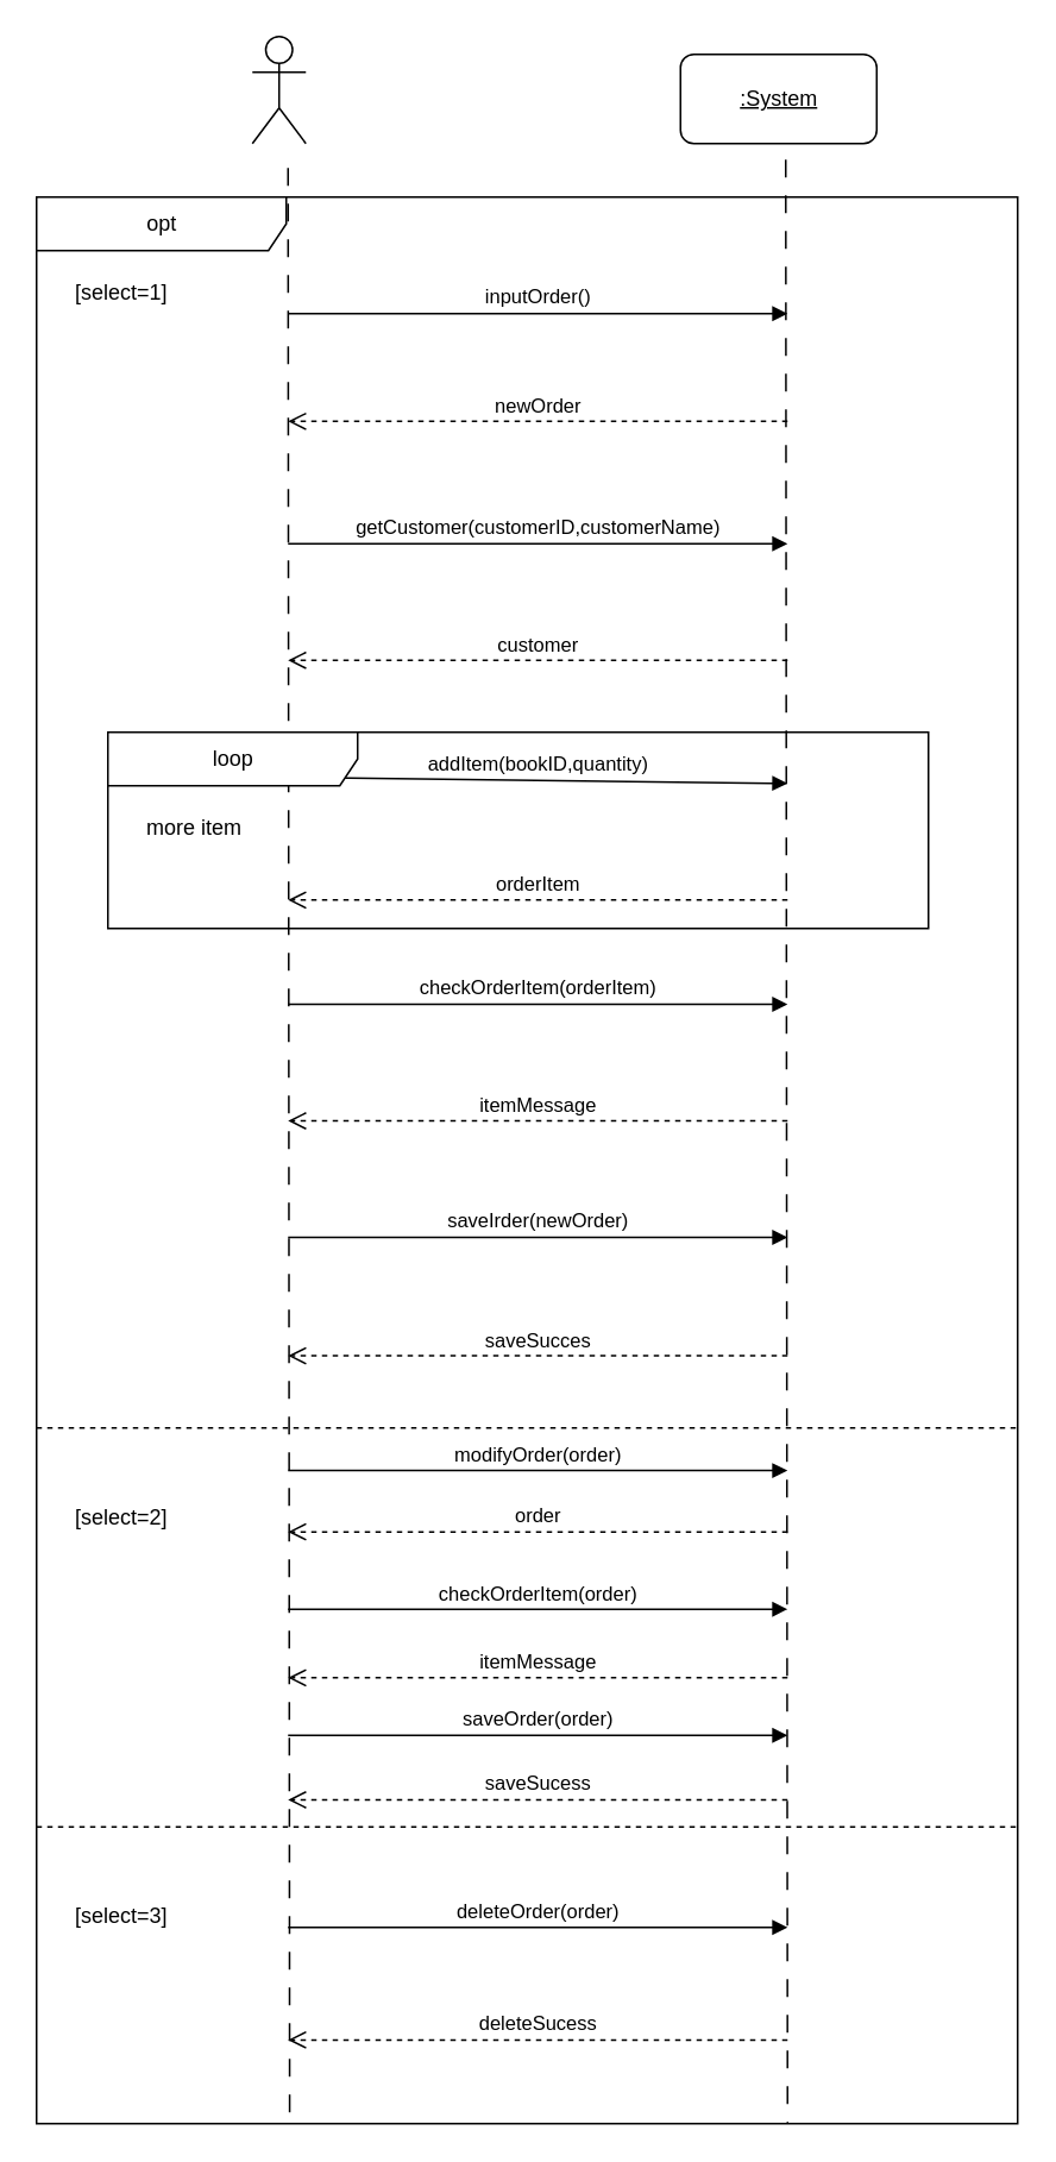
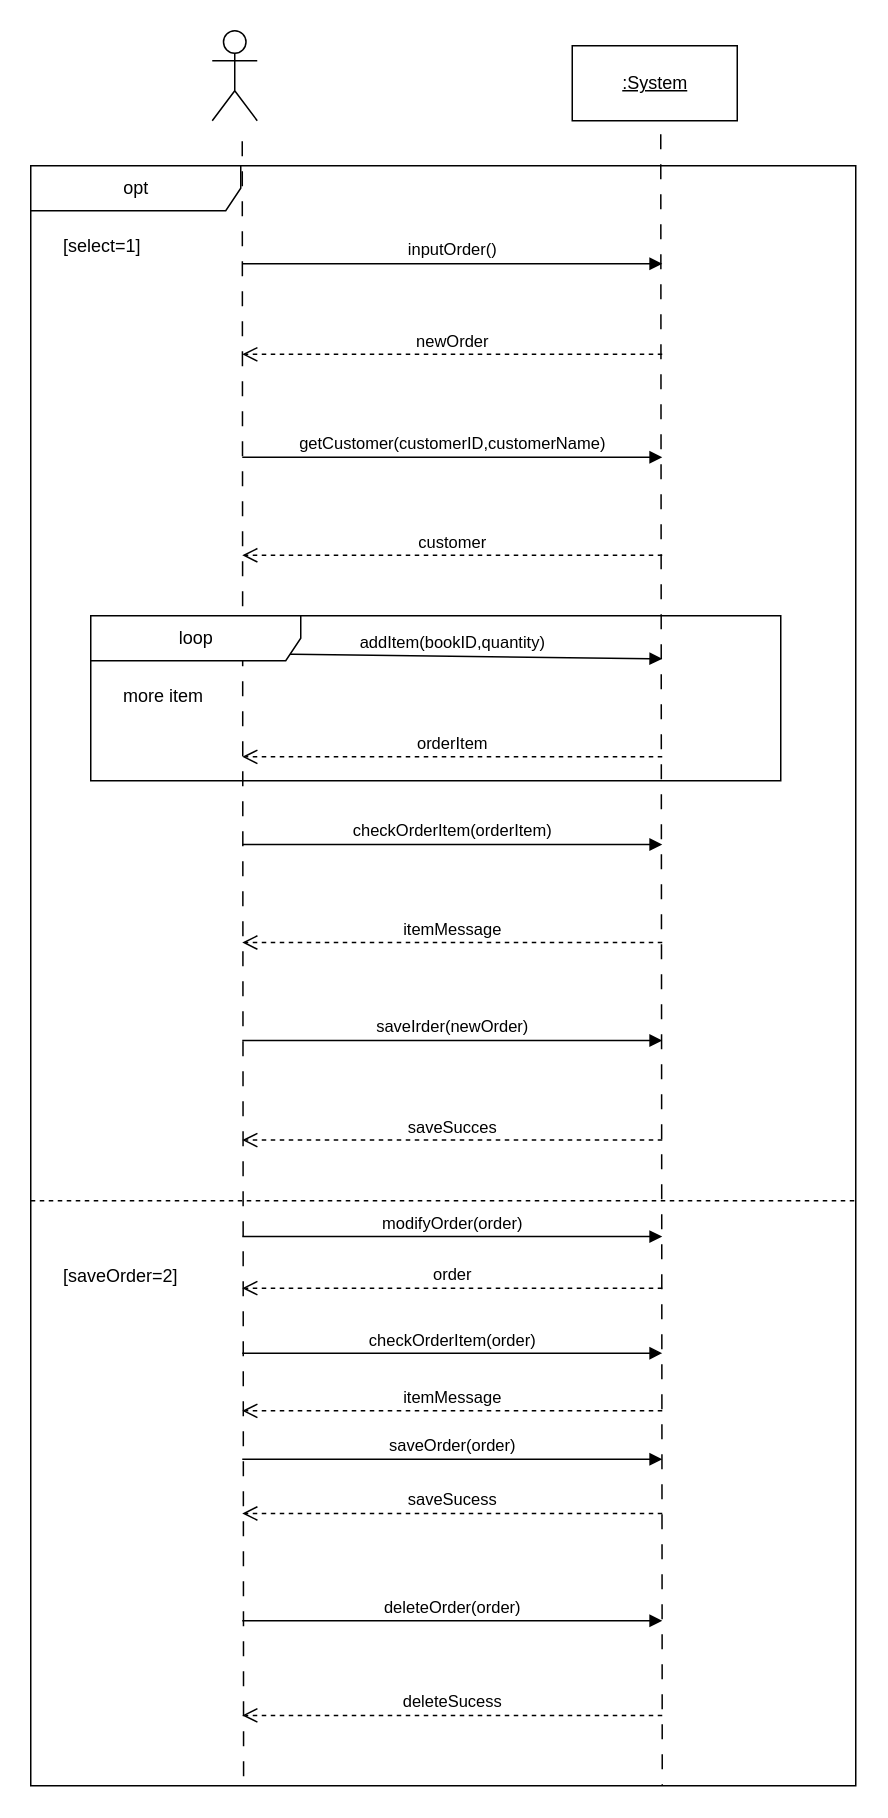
- <mxCell id="29" value="&lt;u&gt;:System&lt;/u&gt;" style="html=1;rounded=1;" parent="1" vertex="1"><mxGeometry x="381" y="30" width="110" height="50" as="geometry" /></mxCell>
+ <mxCell id="29" value="&lt;u&gt;:System&lt;/u&gt;" style="html=1;" parent="1" vertex="1"><mxGeometry x="381" y="30" width="110" height="50" as="geometry" /></mxCell>
- <mxCell id="4" value="[select=2]" style="line;strokeWidth=1;dashed=1;labelPosition=center;verticalLabelPosition=bottom;align=left;verticalAlign=top;spacingLeft=20;spacingTop=15;" parent="2" vertex="1"><mxGeometry y="668.329" width="550" height="43.2" as="geometry" /></mxCell>
+ <mxCell id="4" value="[saveOrder=2]" style="line;strokeWidth=1;dashed=1;labelPosition=center;verticalLabelPosition=bottom;align=left;verticalAlign=top;spacingLeft=20;spacingTop=15;" parent="2" vertex="1"><mxGeometry y="668.329" width="550" height="43.2" as="geometry" /></mxCell>
- <mxCell id="5" value="[select=3]" style="line;strokeWidth=1;dashed=1;labelPosition=center;verticalLabelPosition=bottom;align=left;verticalAlign=top;spacingLeft=20;spacingTop=15;" parent="2" vertex="1"><mxGeometry y="892.08" width="550" height="43.2" as="geometry" /></mxCell>
